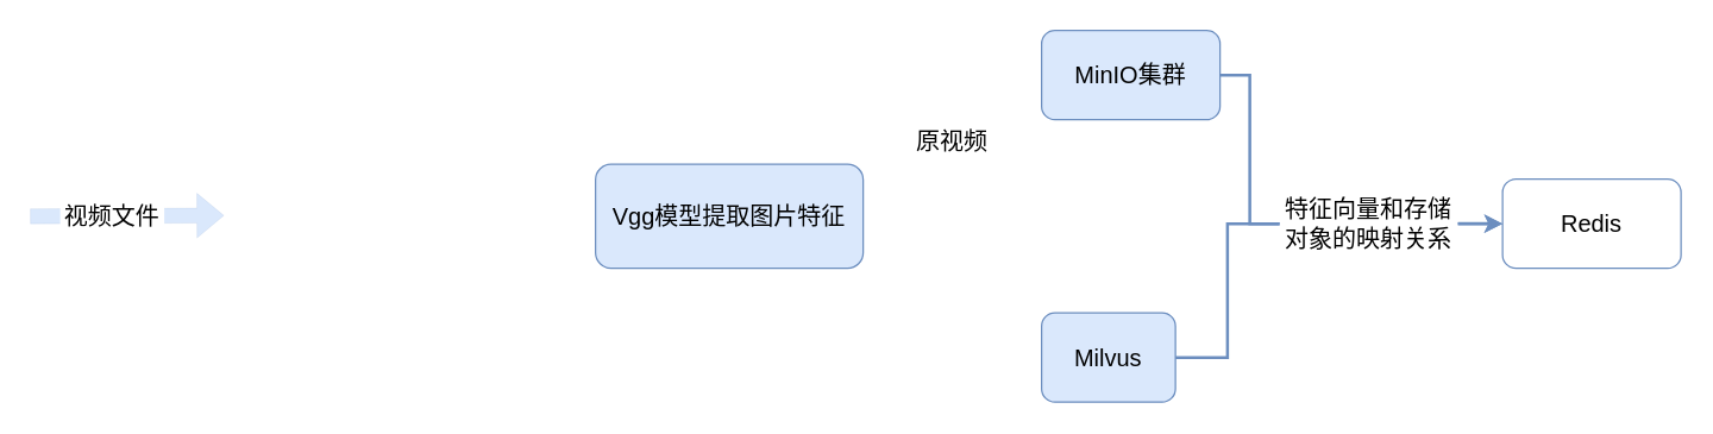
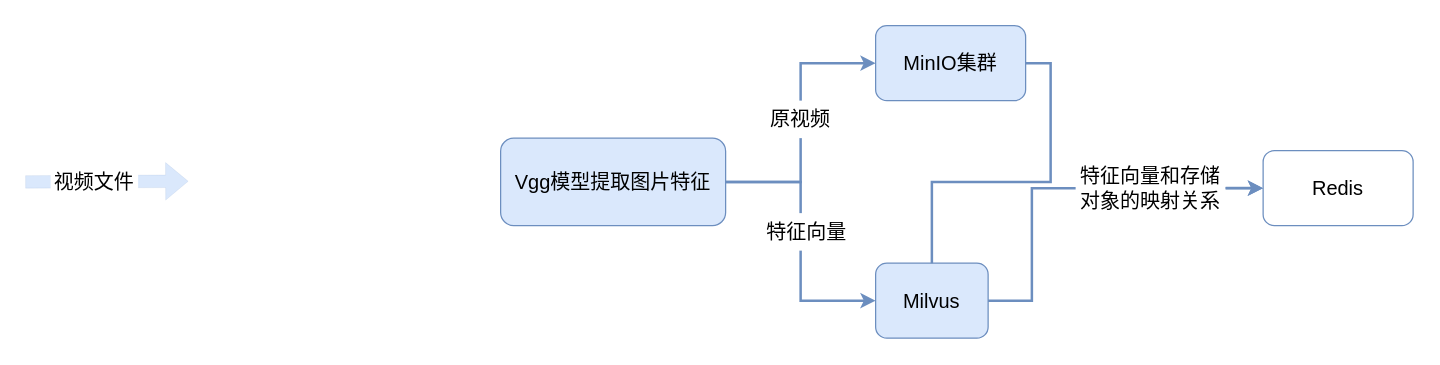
+ <mxCell id="4" style="edgeStyle=orthogonalEdgeStyle;rounded=0;orthogonalLoop=1;jettySize=auto;html=1;exitX=1;exitY=0.5;exitDx=0;exitDy=0;entryX=0;entryY=0.5;entryDx=0;entryDy=0;fontFamily=Helvetica;fontSize=16;fontColor=default;strokeWidth=2;fillColor=#dae8fc;strokeColor=#6c8ebf;" edge="1" parent="1" source="6" target="10"><mxGeometry relative="1" as="geometry" /></mxCell>
- <mxCell id="14" value="" style="edgeStyle=orthogonalEdgeStyle;rounded=0;orthogonalLoop=1;jettySize=auto;html=1;exitX=1;exitY=0.5;exitDx=0;exitDy=0;entryX=0;entryY=0.5;entryDx=0;entryDy=0;fontFamily=Helvetica;fontSize=16;fontColor=default;strokeWidth=2;fillColor=#dae8fc;strokeColor=#6c8ebf;endArrow=none;" edge="1" parent="1" source="10" target="15"><mxGeometry relative="1" as="geometry"><mxPoint x="820" y="50" as="sourcePoint" /><mxPoint x="930" y="150" as="targetPoint" /></mxGeometry></mxCell>
+ <mxCell id="14" value="" style="edgeStyle=orthogonalEdgeStyle;rounded=0;orthogonalLoop=1;jettySize=auto;html=1;exitX=1;exitY=0.5;exitDx=0;exitDy=0;fontFamily=Helvetica;fontSize=16;fontColor=default;strokeWidth=2;fillColor=#dae8fc;strokeColor=#6c8ebf;endArrow=none;" edge="1" parent="1" source="10" target="8"><mxGeometry relative="1" as="geometry"><mxPoint x="820" y="50" as="sourcePoint" /><mxPoint x="930" y="150" as="targetPoint" /></mxGeometry></mxCell>
+ <mxCell id="12" value="特征向量" style="text;html=1;strokeColor=none;fillColor=default;align=center;verticalAlign=middle;whiteSpace=wrap;rounded=0;fontFamily=Helvetica;fontSize=16;fontColor=default;" vertex="1" parent="1"><mxGeometry x="610" y="170" width="70" height="30" as="geometry" /></mxCell>
+ <mxCell id="5" style="edgeStyle=orthogonalEdgeStyle;rounded=0;orthogonalLoop=1;jettySize=auto;html=1;exitX=1;exitY=0.5;exitDx=0;exitDy=0;entryX=0;entryY=0.5;entryDx=0;entryDy=0;fontFamily=Helvetica;fontSize=16;fontColor=default;strokeWidth=2;fillColor=#dae8fc;strokeColor=#6c8ebf;" edge="1" parent="1" source="6" target="8"><mxGeometry relative="1" as="geometry" /></mxCell>
